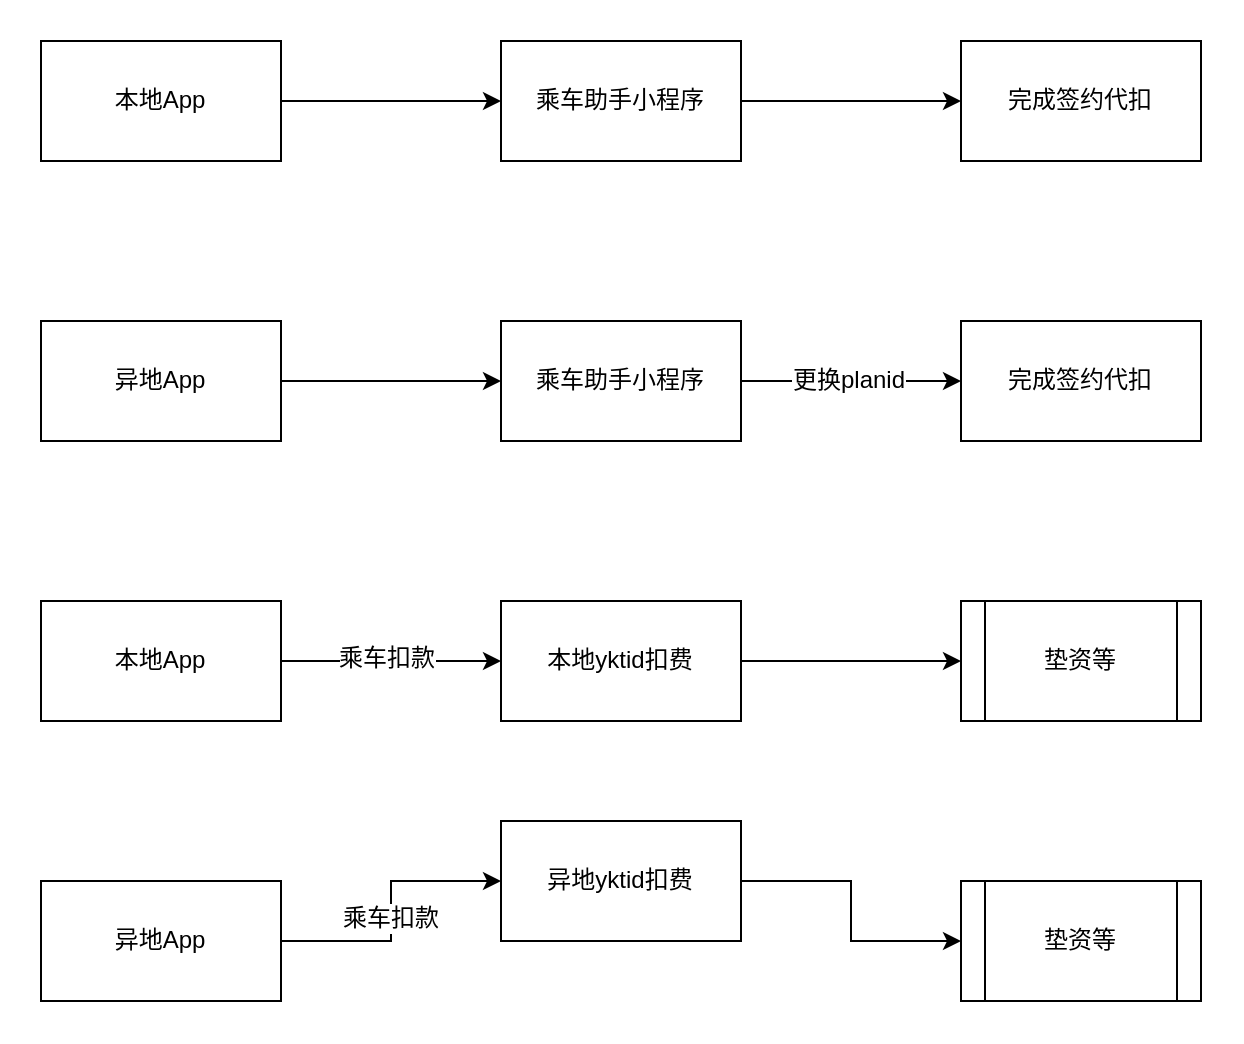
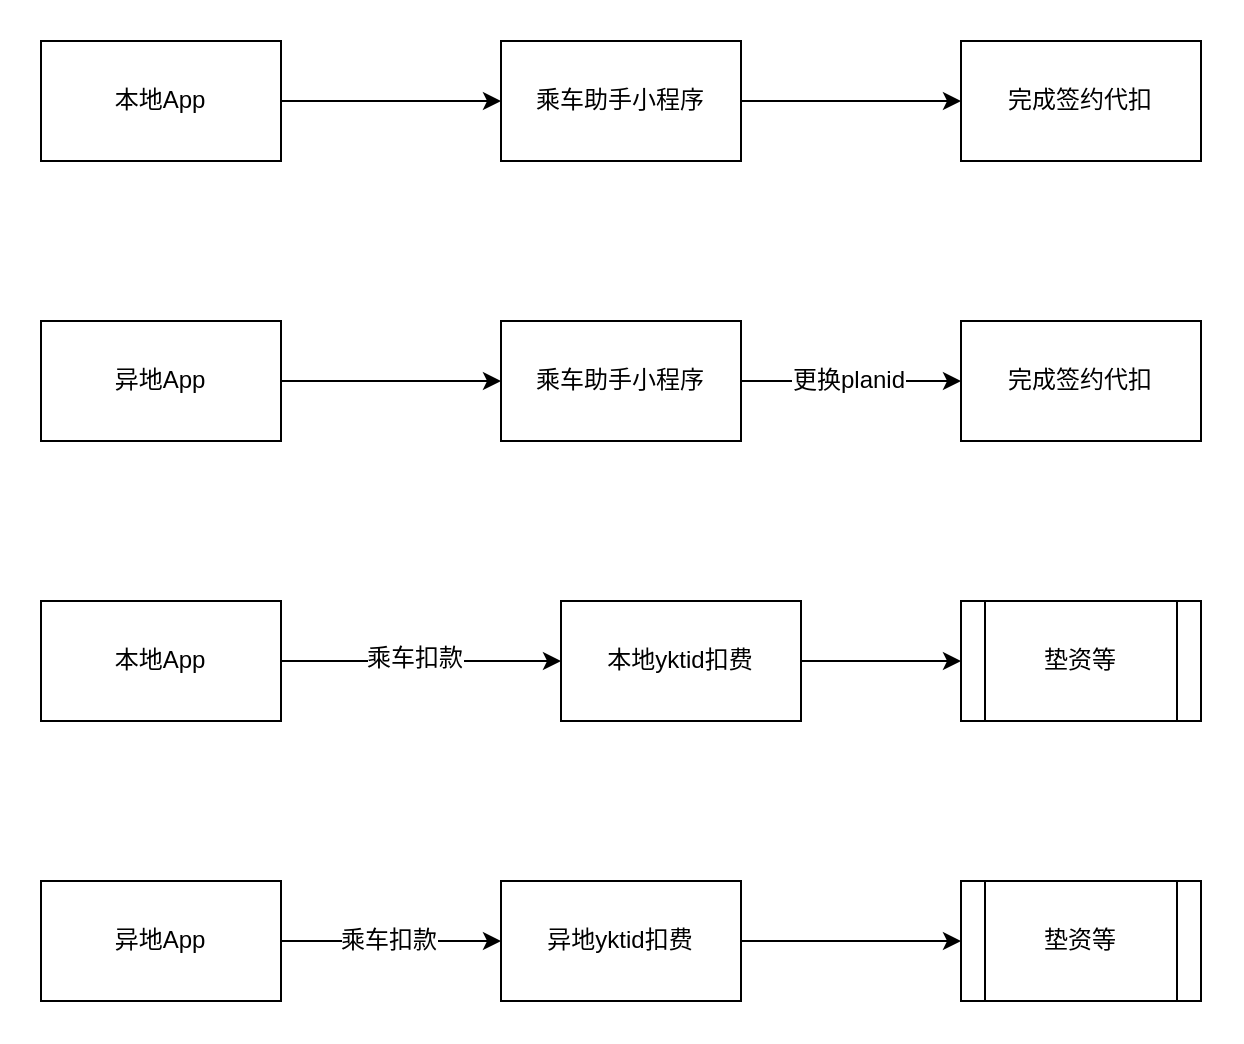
- <mxCell id="17" value="本地yktid扣费" style="rounded=0;whiteSpace=wrap;html=1;" vertex="1" parent="1"><mxGeometry x="250" y="300" width="120" height="60" as="geometry" /></mxCell>
+ <mxCell id="17" value="本地yktid扣费" style="rounded=0;whiteSpace=wrap;html=1;" vertex="1" parent="1"><mxGeometry x="280" y="300" width="120" height="60" as="geometry" /></mxCell>
- <mxCell id="23" value="异地yktid扣费" style="rounded=0;whiteSpace=wrap;html=1;" vertex="1" parent="1"><mxGeometry x="250" y="410" width="120" height="60" as="geometry" /></mxCell>
+ <mxCell id="23" value="异地yktid扣费" style="rounded=0;whiteSpace=wrap;html=1;" vertex="1" parent="1"><mxGeometry x="250" y="440" width="120" height="60" as="geometry" /></mxCell>
